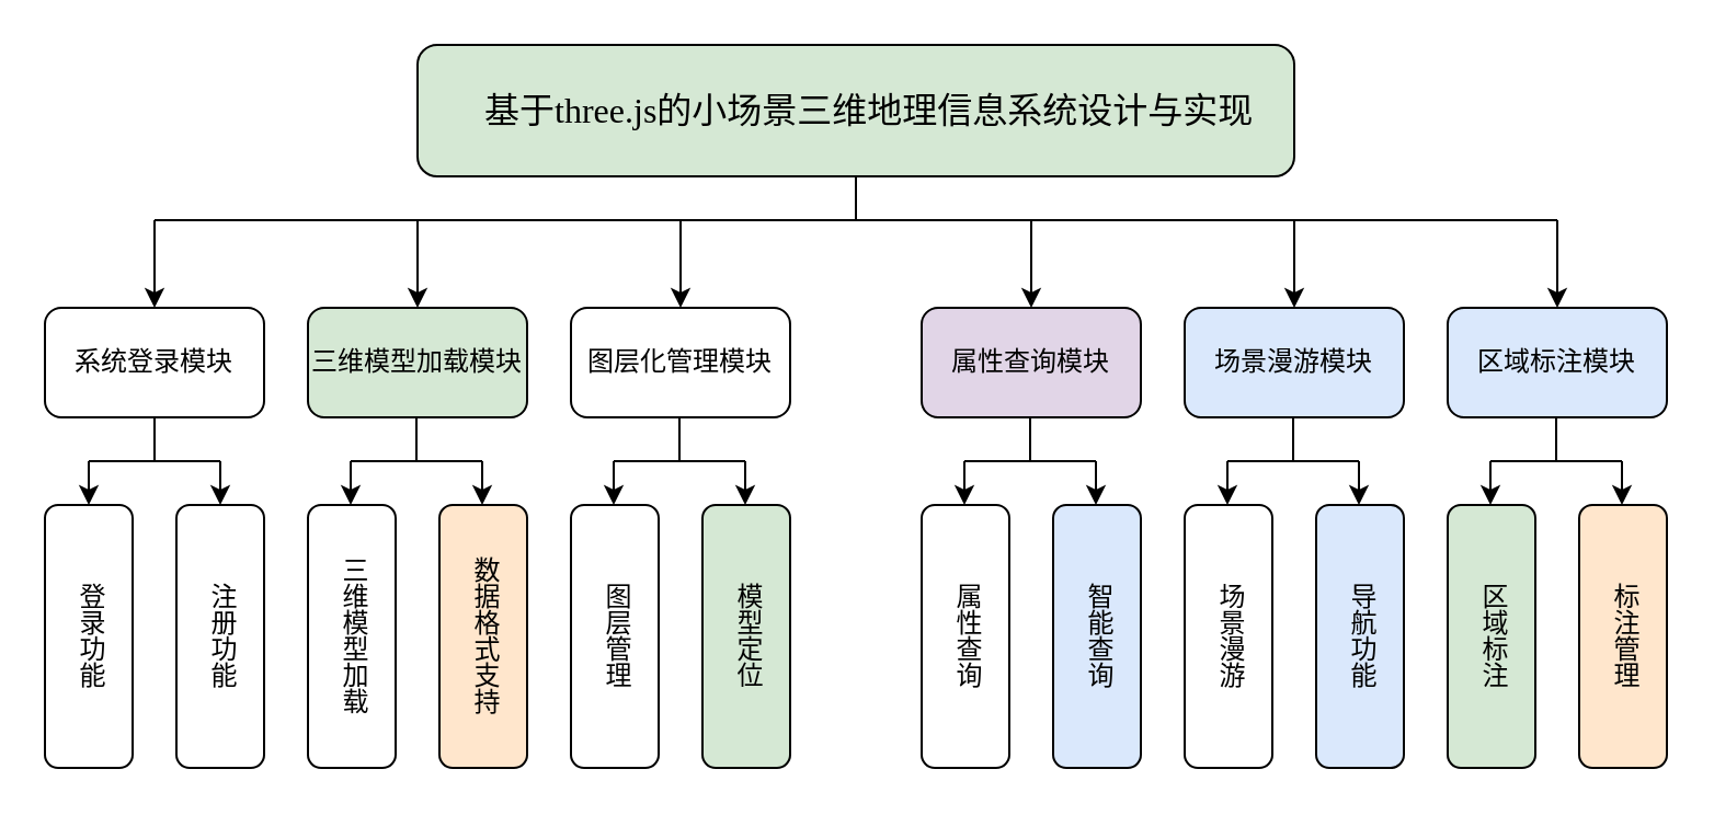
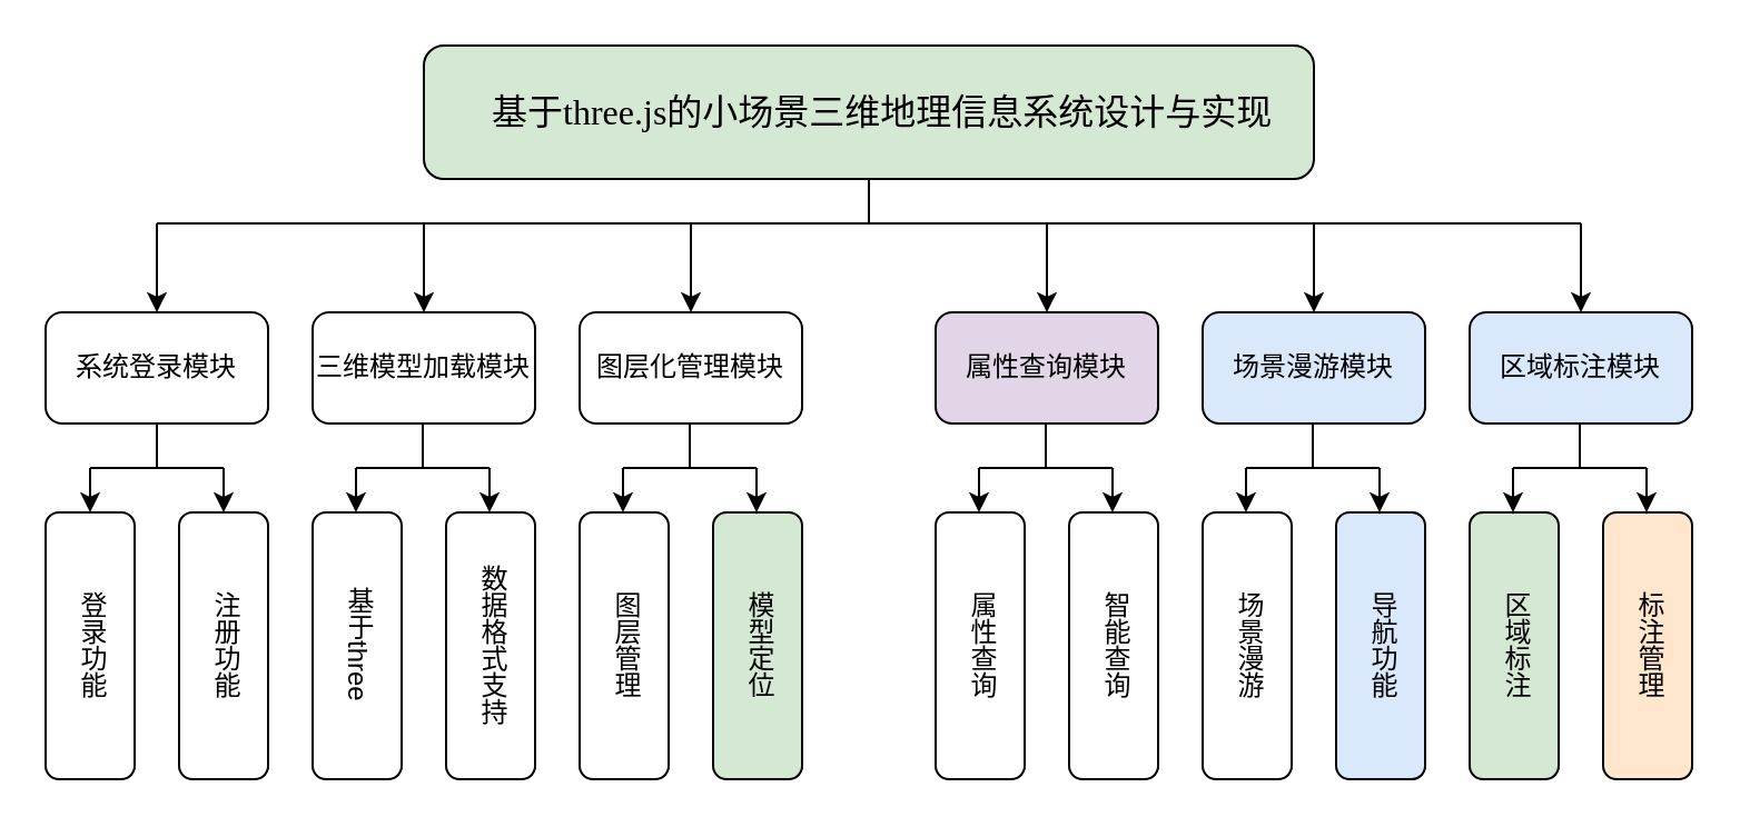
- <mxCell id="12" value="三维模型加载模块" style="rounded=1;whiteSpace=wrap;html=1;fillColor=#d5e8d4;" vertex="1" parent="1"><mxGeometry x="140" y="140" width="100" height="50" as="geometry" /></mxCell>
+ <mxCell id="12" value="三维模型加载模块" style="rounded=1;whiteSpace=wrap;html=1;" vertex="1" parent="1"><mxGeometry x="140" y="140" width="100" height="50" as="geometry" /></mxCell>
- <mxCell id="43" value="三维模型加载" style="rounded=1;whiteSpace=wrap;html=1;textDirection=vertical-lr;" vertex="1" parent="1"><mxGeometry x="140" y="230" width="40" height="120" as="geometry" /></mxCell>
+ <mxCell id="43" value="基于three" style="rounded=1;whiteSpace=wrap;html=1;textDirection=vertical-lr;" vertex="1" parent="1"><mxGeometry x="140" y="230" width="40" height="120" as="geometry" /></mxCell>
- <mxCell id="44" value="数据格式支持" style="rounded=1;whiteSpace=wrap;html=1;textDirection=vertical-lr;fillColor=#ffe6cc;" vertex="1" parent="1"><mxGeometry x="200" y="230" width="40" height="120" as="geometry" /></mxCell>
+ <mxCell id="44" value="数据格式支持" style="rounded=1;whiteSpace=wrap;html=1;textDirection=vertical-lr;" vertex="1" parent="1"><mxGeometry x="200" y="230" width="40" height="120" as="geometry" /></mxCell>
- <mxCell id="48" value="&lt;font face=&quot;宋体&quot;&gt;智能查询&lt;/font&gt;" style="rounded=1;whiteSpace=wrap;html=1;textDirection=vertical-lr;fillColor=#dae8fc;" vertex="1" parent="1"><mxGeometry x="480" y="230" width="40" height="120" as="geometry" /></mxCell>
+ <mxCell id="48" value="&lt;font face=&quot;宋体&quot;&gt;智能查询&lt;/font&gt;" style="rounded=1;whiteSpace=wrap;html=1;textDirection=vertical-lr;" vertex="1" parent="1"><mxGeometry x="480" y="230" width="40" height="120" as="geometry" /></mxCell>
